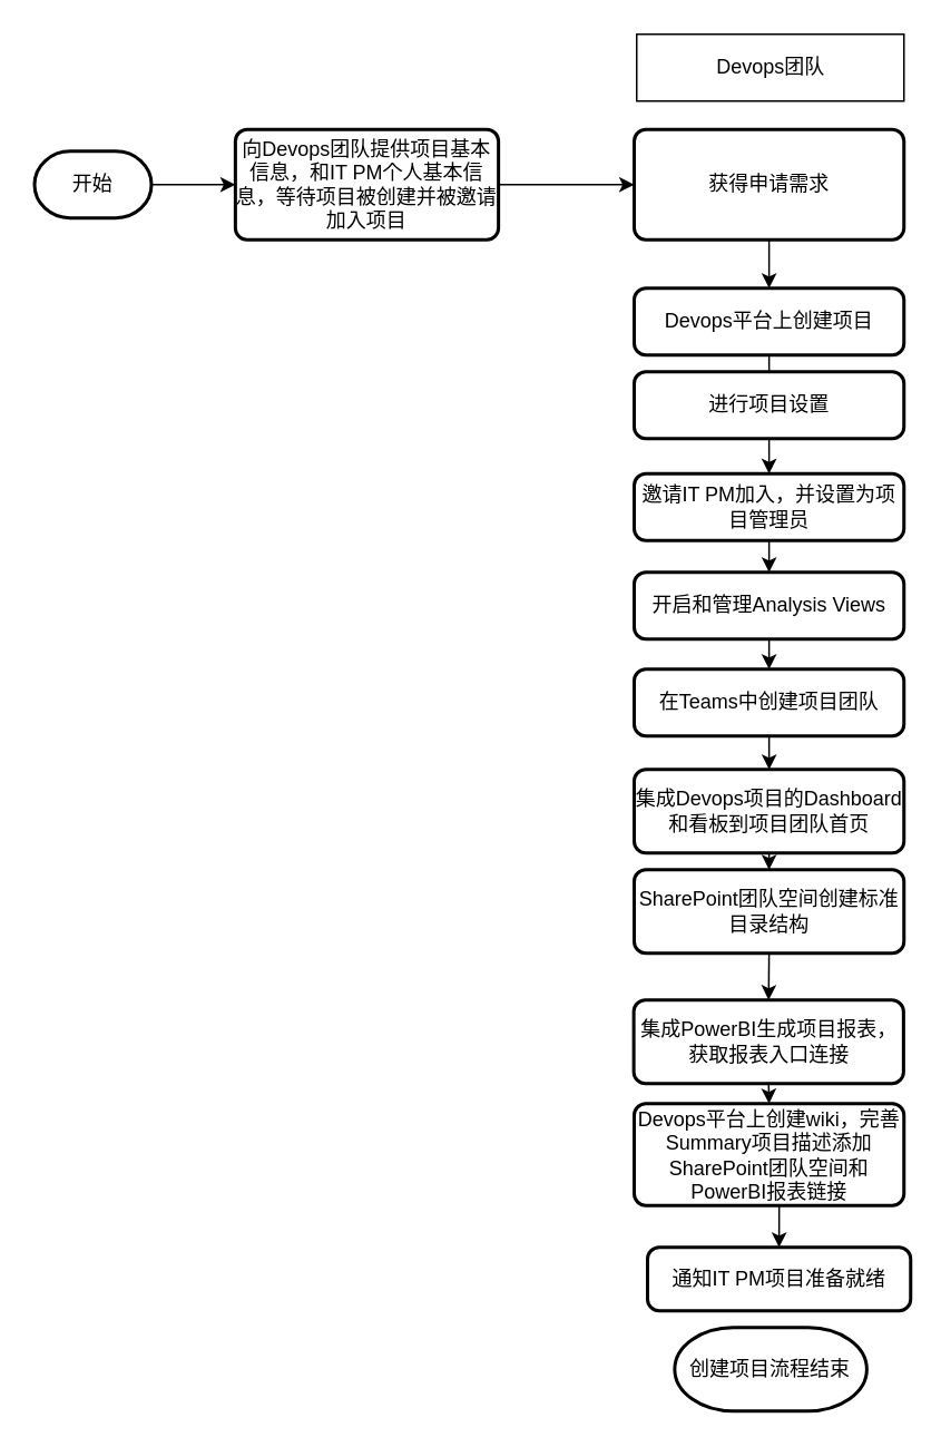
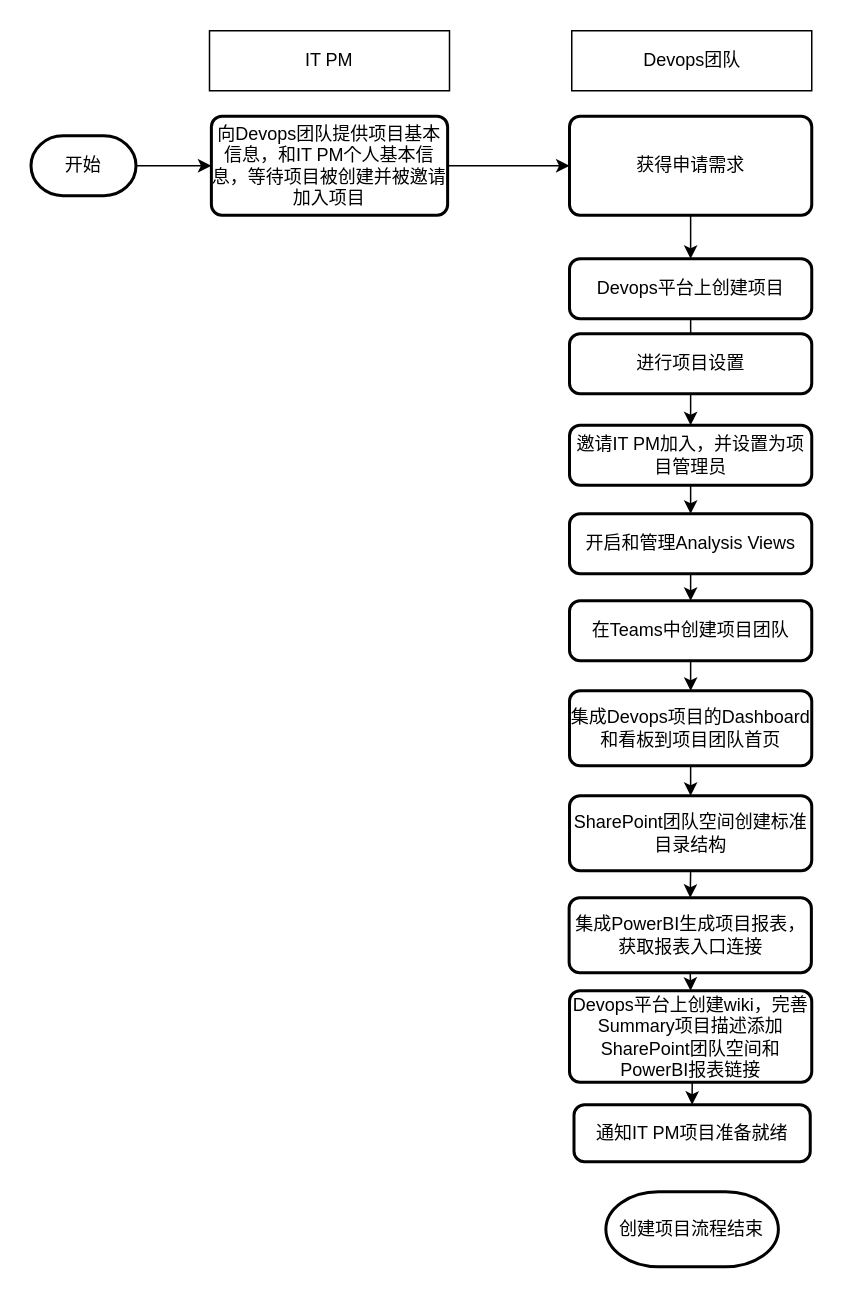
+ <mxCell id="4" value="IT PM" style="rounded=0;whiteSpace=wrap;html=1;" parent="1" vertex="1"><mxGeometry x="139" y="20" width="160" height="40" as="geometry" /></mxCell>
- <mxCell id="25" value="SharePoint团队空间创建标准目录结构" style="rounded=1;whiteSpace=wrap;html=1;absoluteArcSize=1;arcSize=14;strokeWidth=2;" parent="1" vertex="1"><mxGeometry x="379" y="520" width="161.5" height="50" as="geometry" /></mxCell>
+ <mxCell id="25" value="SharePoint团队空间创建标准目录结构" style="rounded=1;whiteSpace=wrap;html=1;absoluteArcSize=1;arcSize=14;strokeWidth=2;" parent="1" vertex="1"><mxGeometry x="379" y="530" width="161.5" height="50" as="geometry" /></mxCell>
- <mxCell id="10" value="&lt;div style=&quot;text-align: justify&quot;&gt;通知IT PM项目准备就绪&lt;/div&gt;" style="rounded=1;whiteSpace=wrap;html=1;absoluteArcSize=1;arcSize=14;strokeWidth=2;" parent="1" vertex="1"><mxGeometry x="387" y="746" width="157.5" height="38" as="geometry" /></mxCell>
+ <mxCell id="10" value="&lt;div style=&quot;text-align: justify&quot;&gt;通知IT PM项目准备就绪&lt;/div&gt;" style="rounded=1;whiteSpace=wrap;html=1;absoluteArcSize=1;arcSize=14;strokeWidth=2;" parent="1" vertex="1"><mxGeometry x="382" y="736" width="157.5" height="38" as="geometry" /></mxCell>
